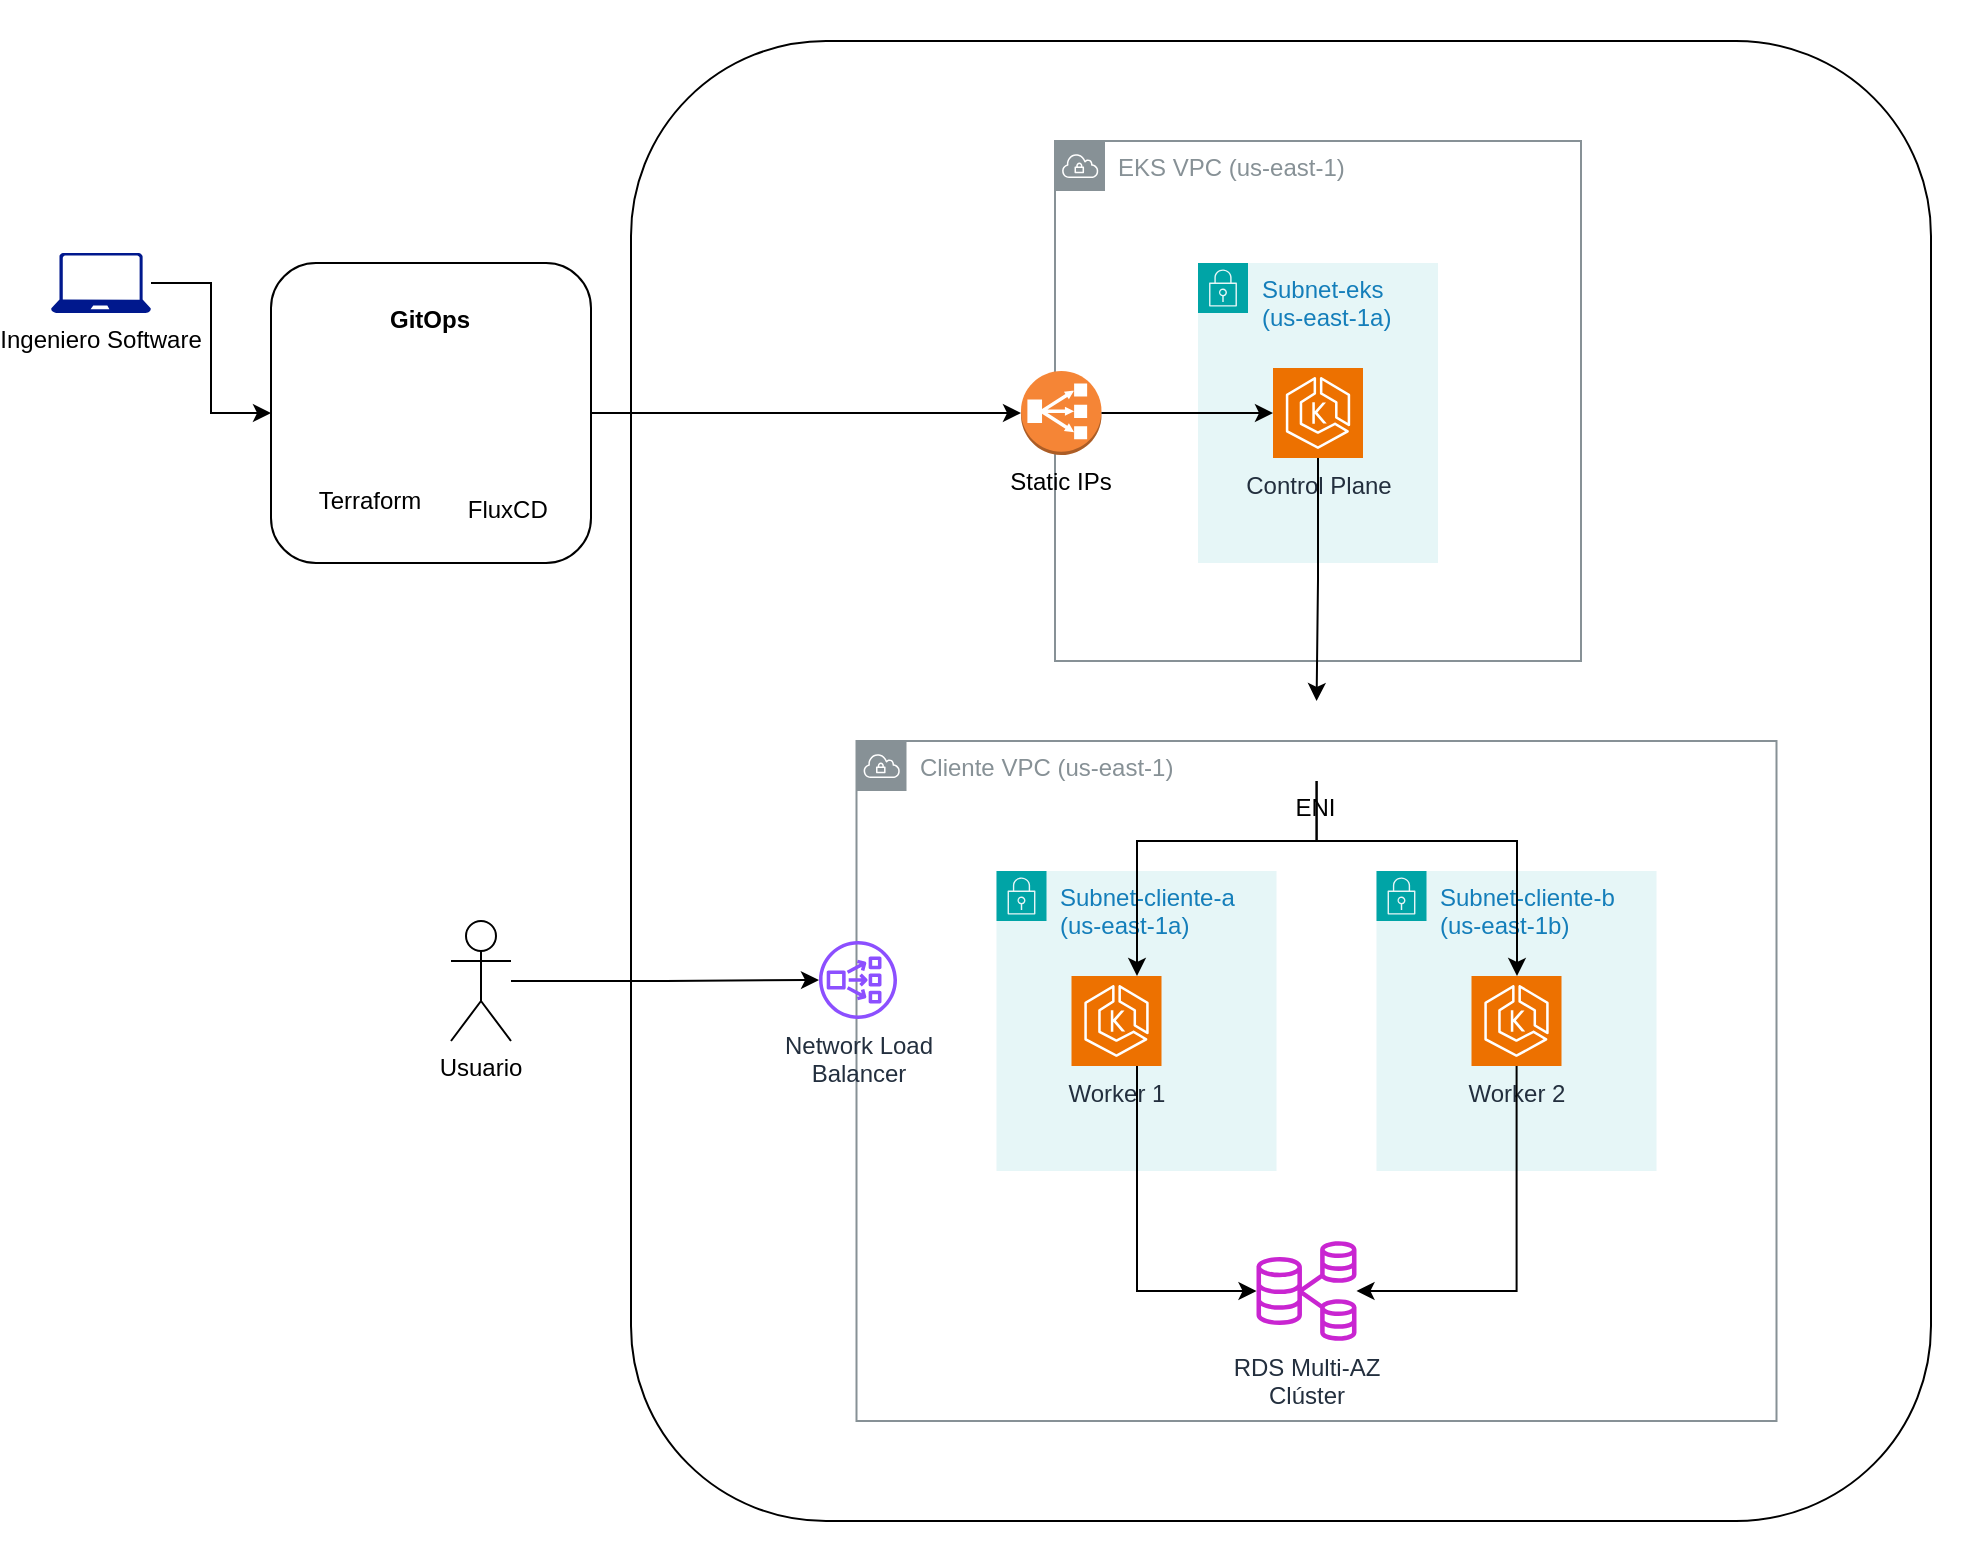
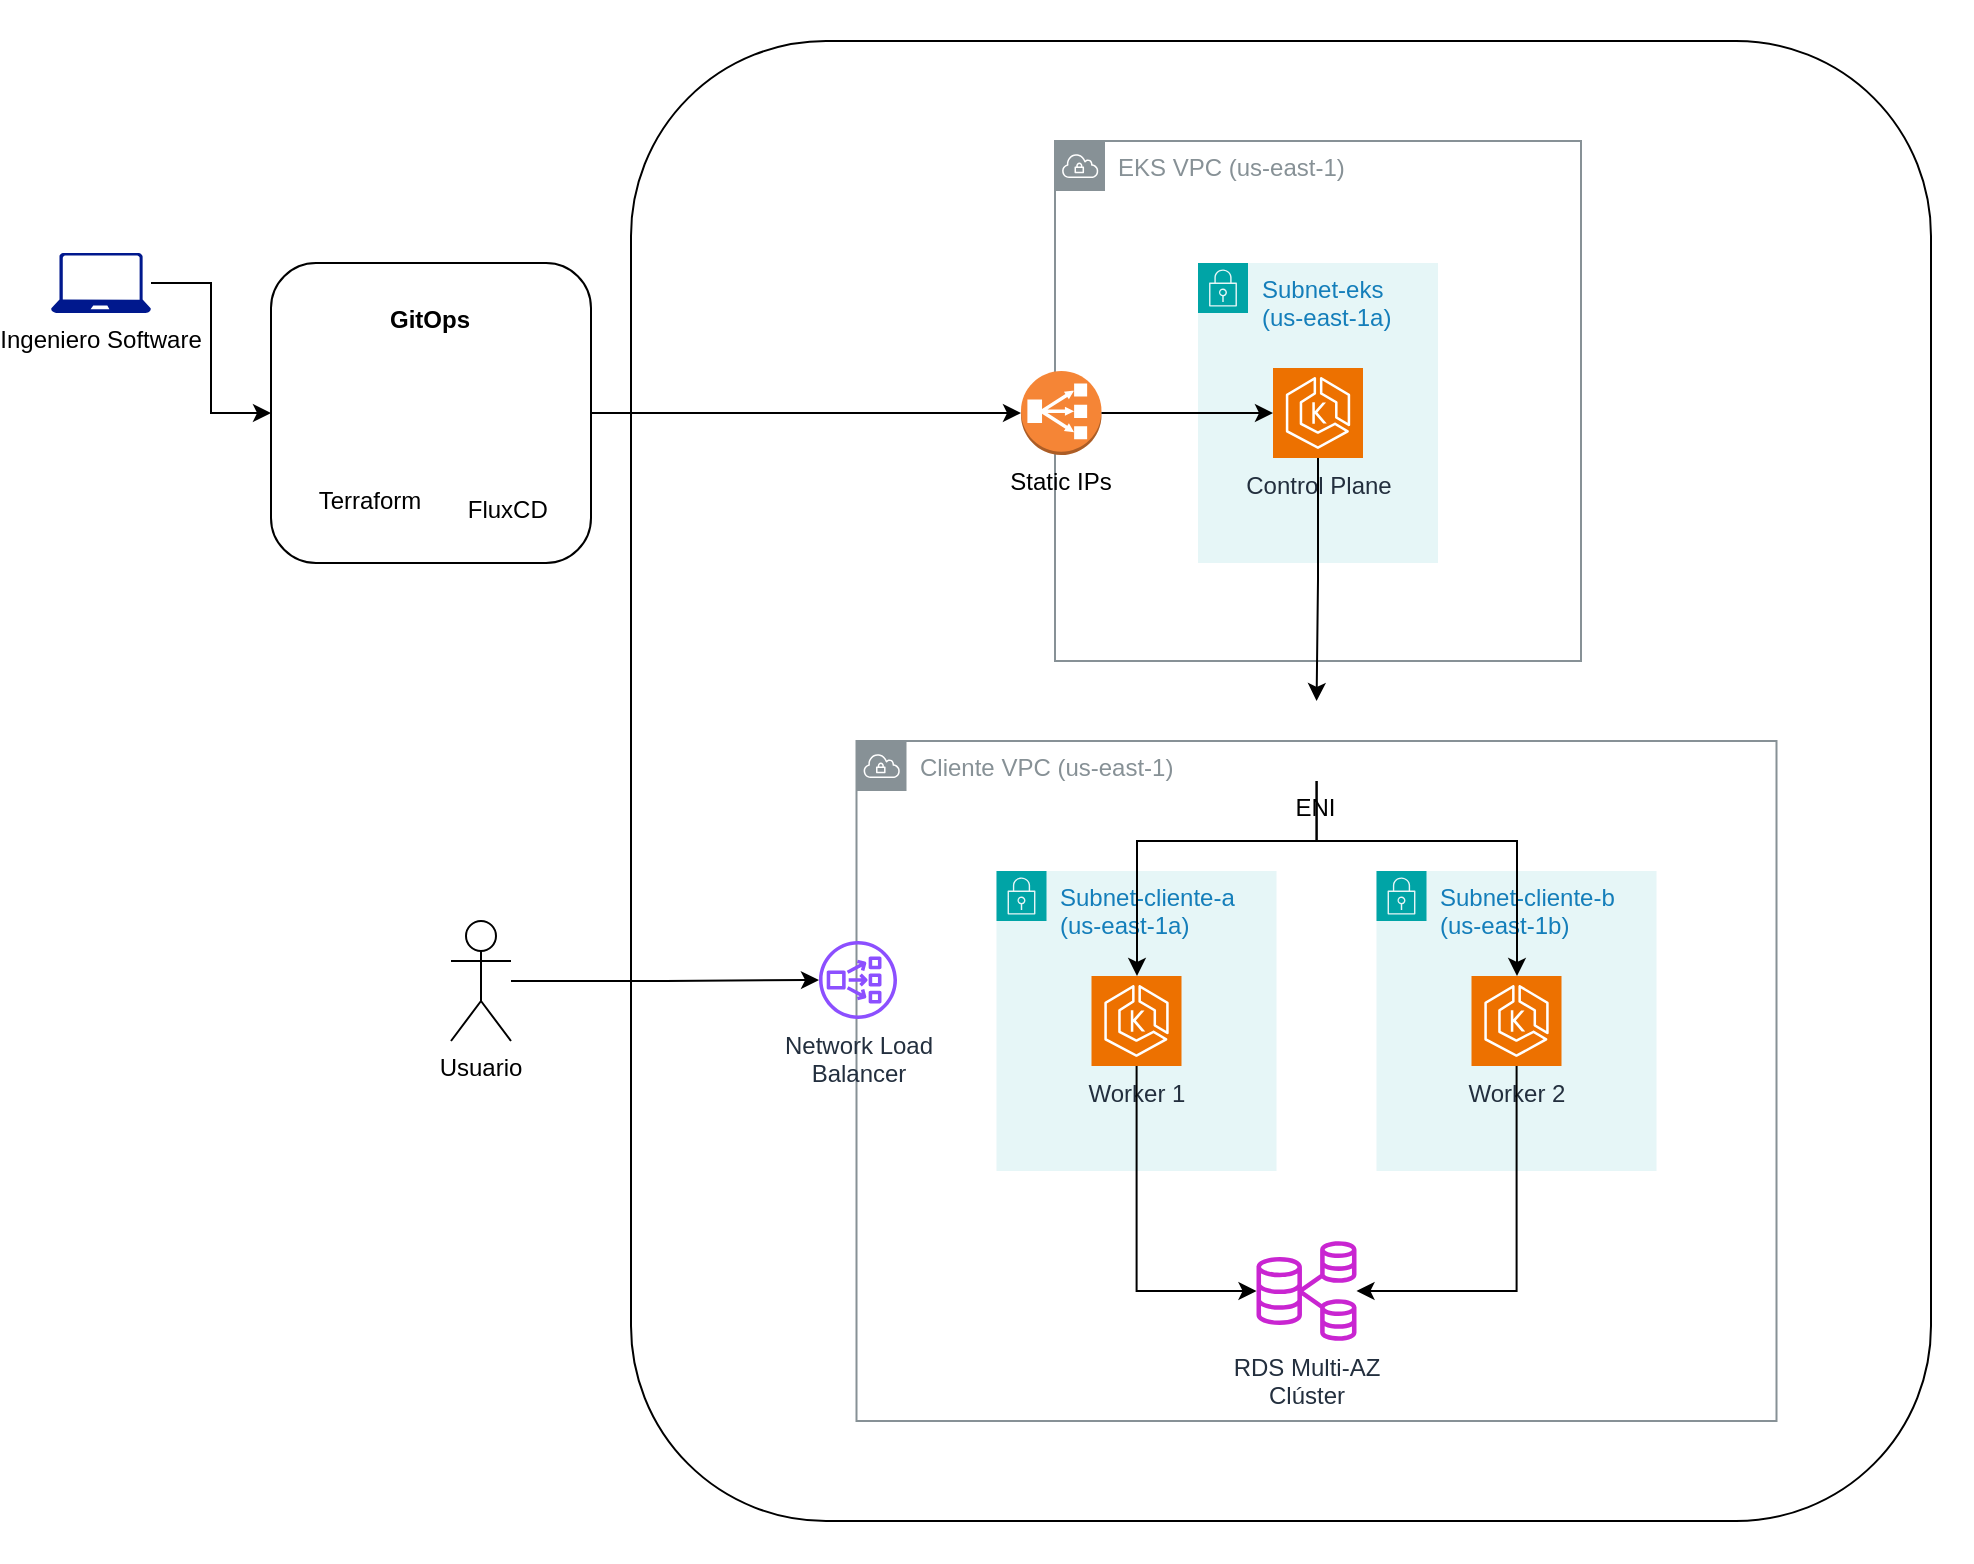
- <mxCell id="13" value="Worker 1" style="sketch=0;points=[[0,0,0],[0.25,0,0],[0.5,0,0],[0.75,0,0],[1,0,0],[0,1,0],[0.25,1,0],[0.5,1,0],[0.75,1,0],[1,1,0],[0,0.25,0],[0,0.5,0],[0,0.75,0],[1,0.25,0],[1,0.5,0],[1,0.75,0]];outlineConnect=0;fontColor=#232F3E;fillColor=#ED7100;strokeColor=#ffffff;dashed=0;verticalLabelPosition=bottom;verticalAlign=top;align=center;html=1;fontSize=12;fontStyle=0;aspect=fixed;shape=mxgraph.aws4.resourceIcon;resIcon=mxgraph.aws4.eks;" vertex="1" parent="12"><mxGeometry x="37.5" y="52.5" width="45" height="45" as="geometry" /></mxCell>
+ <mxCell id="13" value="Worker 1" style="sketch=0;points=[[0,0,0],[0.25,0,0],[0.5,0,0],[0.75,0,0],[1,0,0],[0,1,0],[0.25,1,0],[0.5,1,0],[0.75,1,0],[1,1,0],[0,0.25,0],[0,0.5,0],[0,0.75,0],[1,0.25,0],[1,0.5,0],[1,0.75,0]];outlineConnect=0;fontColor=#232F3E;fillColor=#ED7100;strokeColor=#ffffff;dashed=0;verticalLabelPosition=bottom;verticalAlign=top;align=center;html=1;fontSize=12;fontStyle=0;aspect=fixed;shape=mxgraph.aws4.resourceIcon;resIcon=mxgraph.aws4.eks;" vertex="1" parent="12"><mxGeometry x="47.5" y="52.5" width="45" height="45" as="geometry" /></mxCell>
